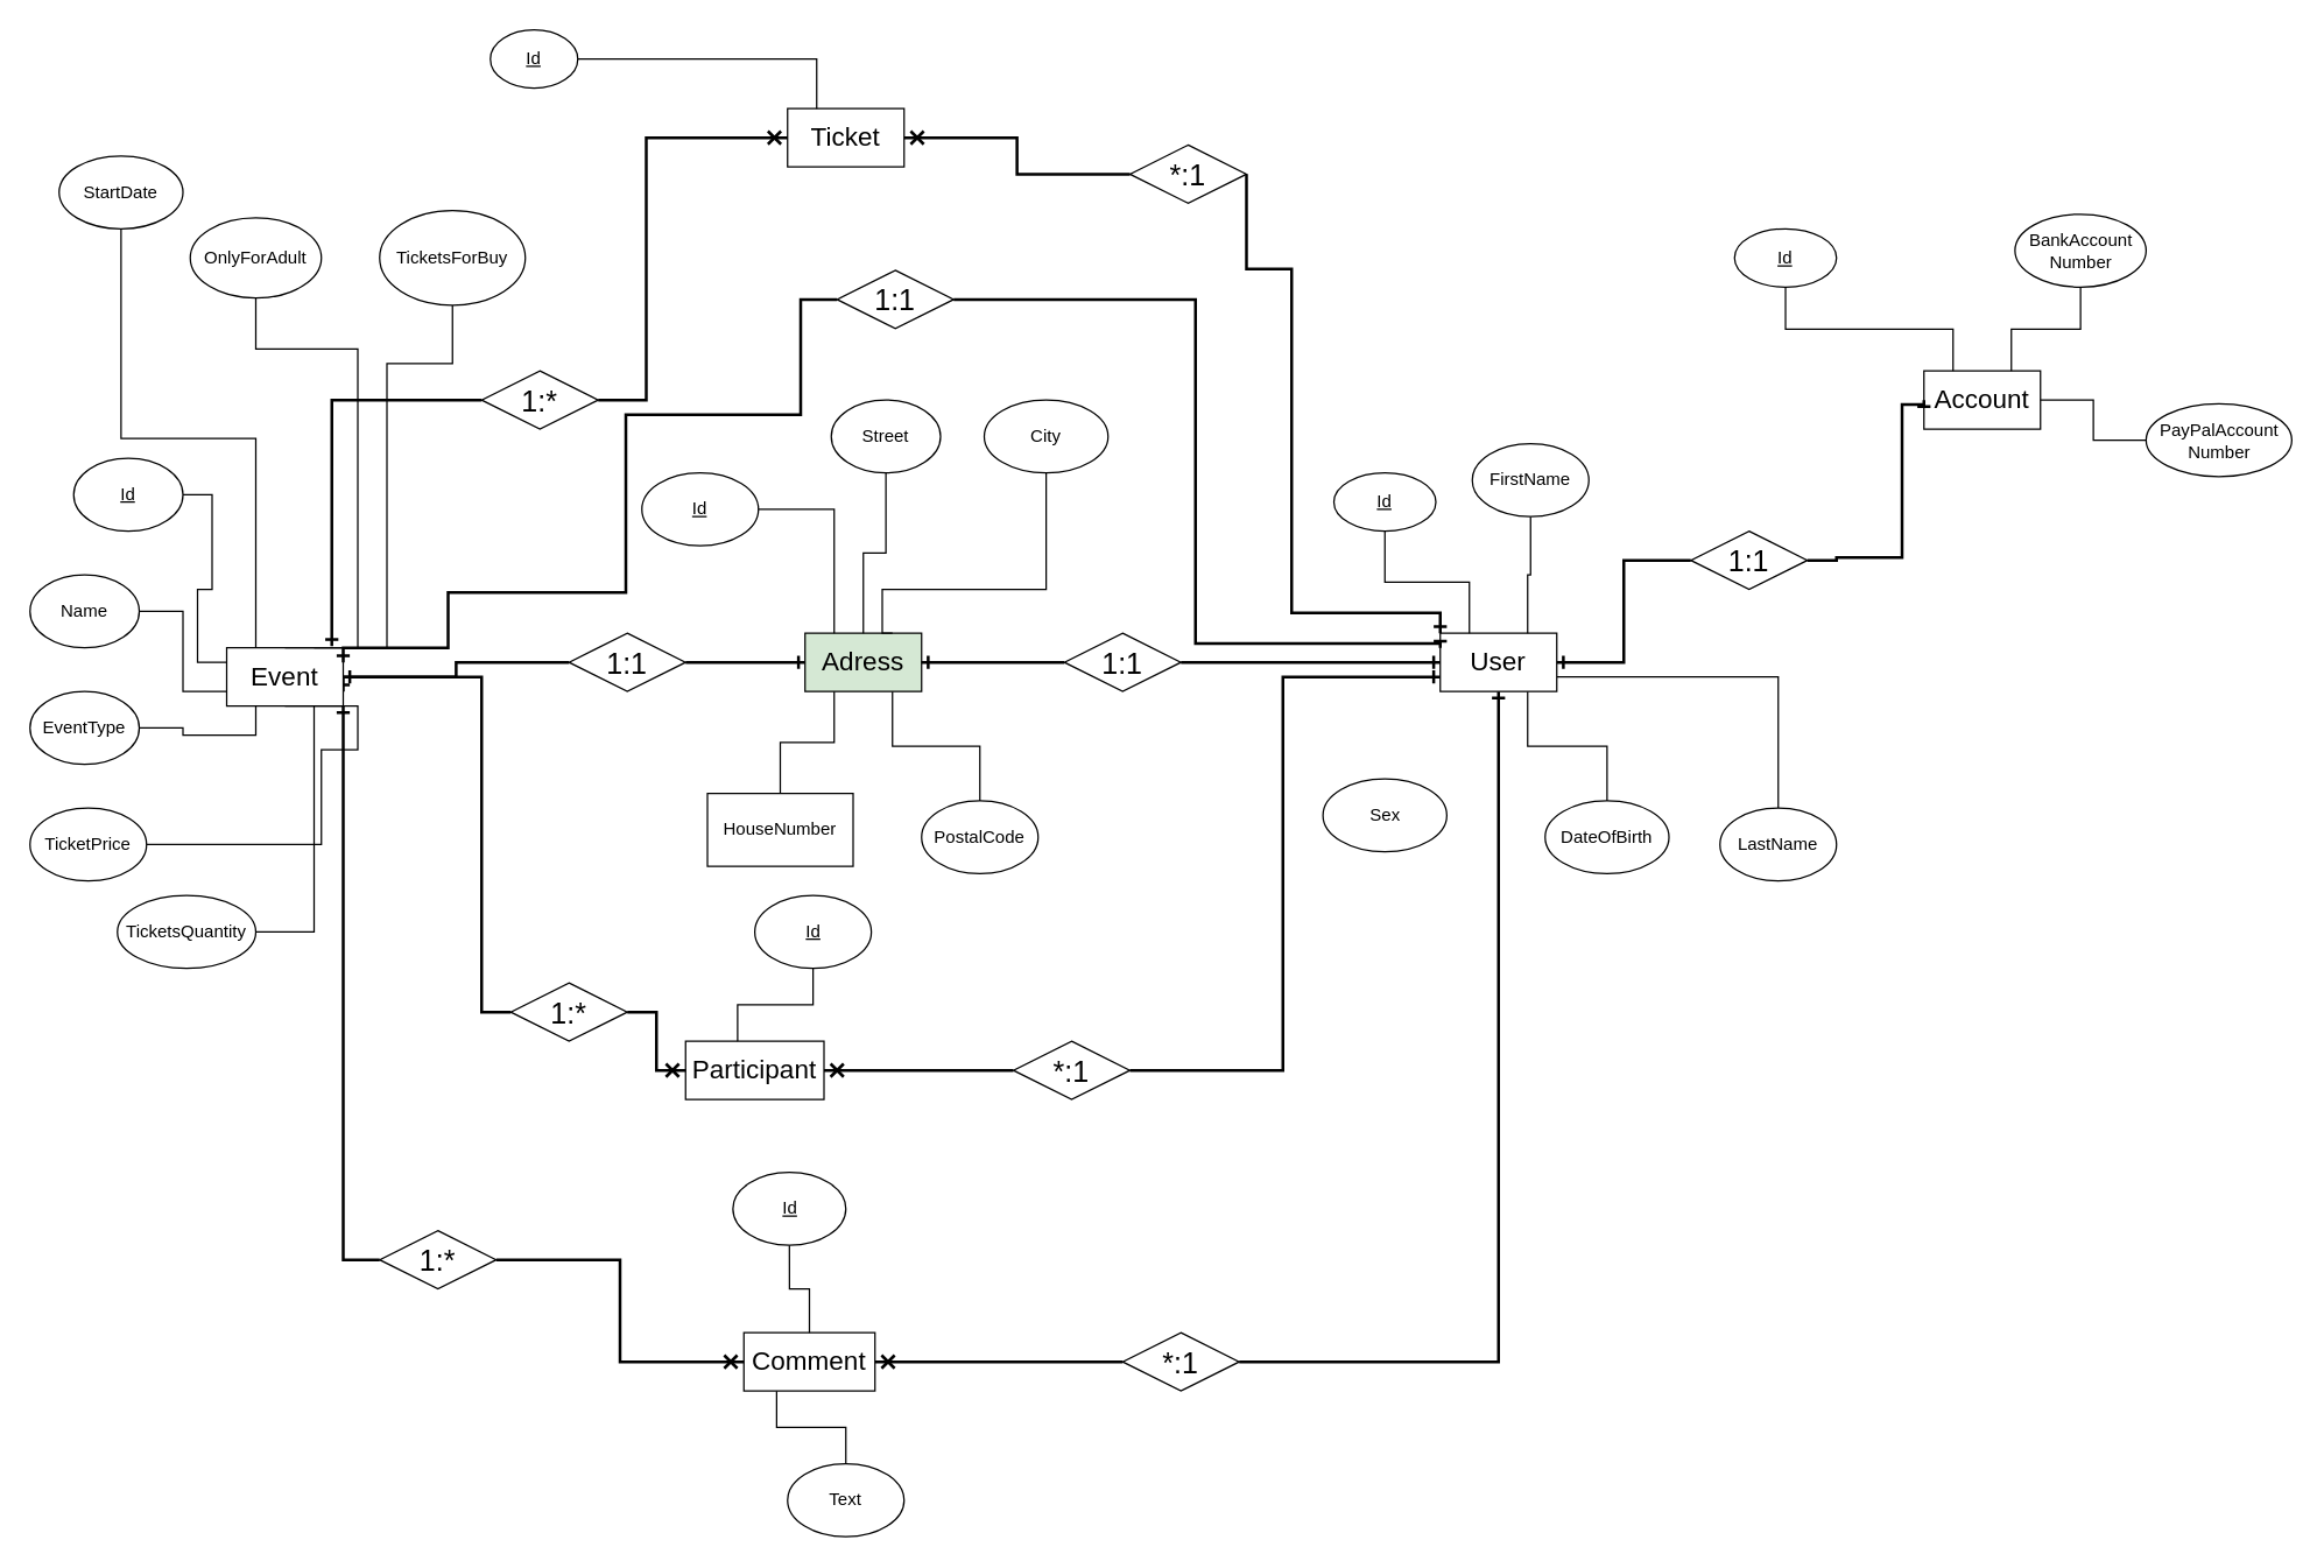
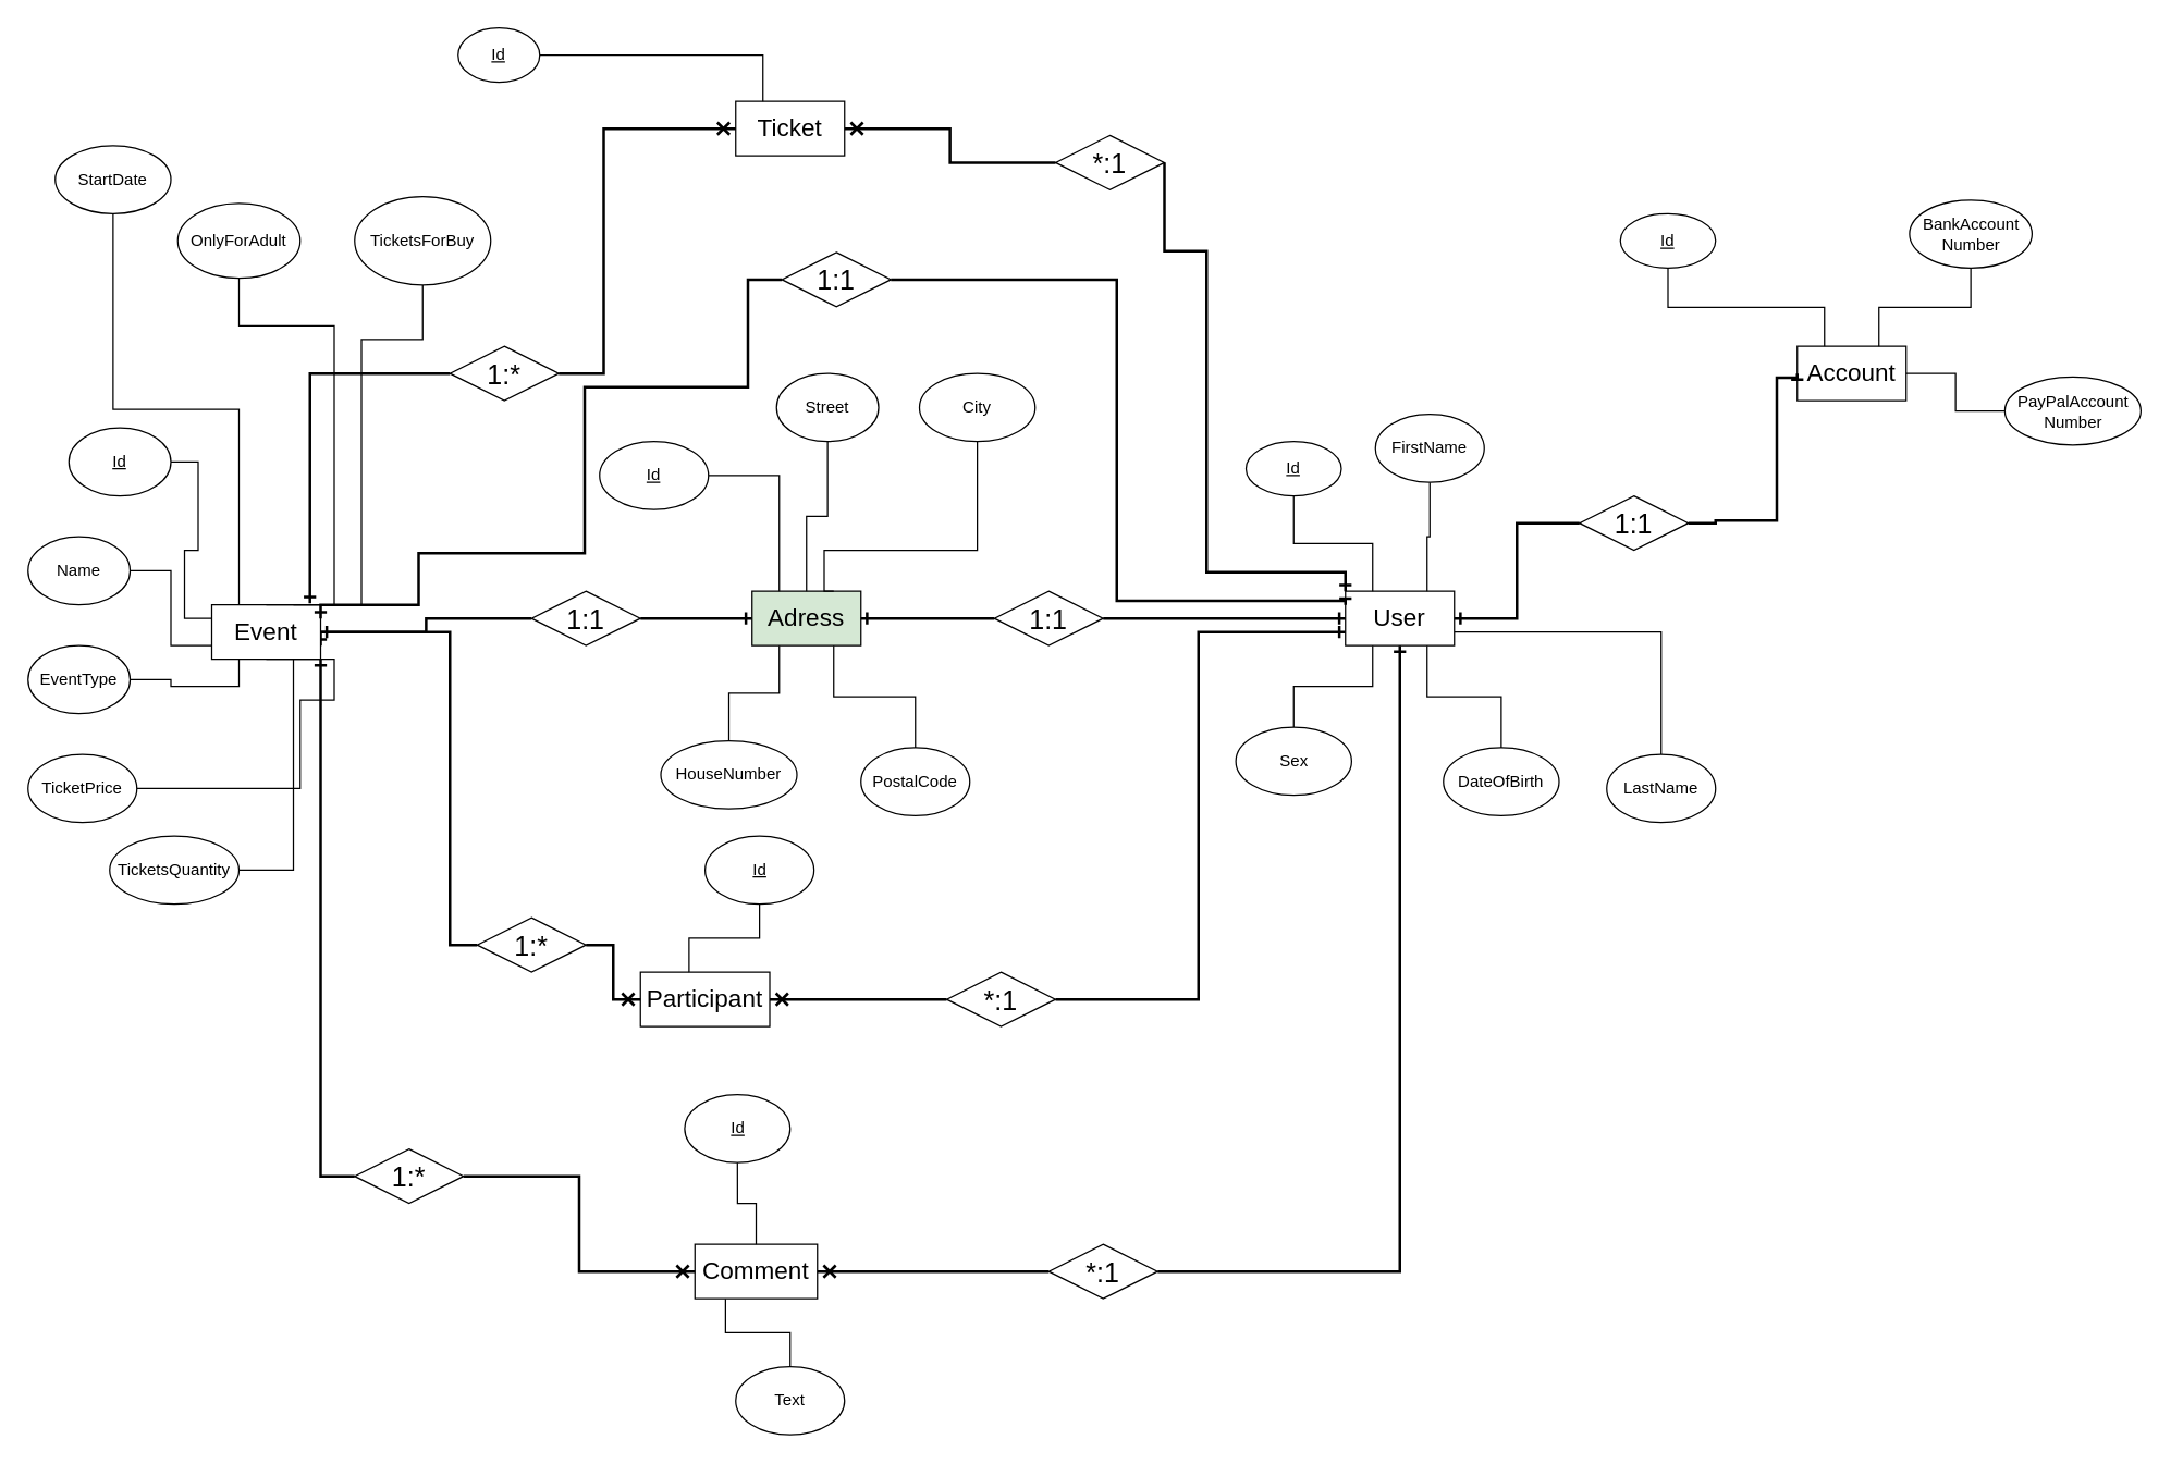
- <mxCell id="51" value="&lt;div&gt;BankAccount&lt;/div&gt;&lt;div&gt;Number&lt;/div&gt;" style="ellipse;whiteSpace=wrap;html=1;" vertex="1" parent="1"><mxGeometry x="1382.5" y="146.5" width="90" height="50" as="geometry" /></mxCell>
+ <mxCell id="51" value="&lt;div&gt;BankAccount&lt;/div&gt;&lt;div&gt;Number&lt;/div&gt;" style="ellipse;whiteSpace=wrap;html=1;" vertex="1" parent="1"><mxGeometry x="1402.5" y="146.5" width="90" height="50" as="geometry" /></mxCell>
+ <mxCell id="32" style="edgeStyle=orthogonalEdgeStyle;rounded=0;orthogonalLoop=1;jettySize=auto;html=1;exitX=0.25;exitY=1;exitDx=0;exitDy=0;entryX=0.5;entryY=0;entryDx=0;entryDy=0;startArrow=none;startFill=0;endArrow=none;endFill=0;strokeWidth=1;" edge="1" parent="1" source="36" target="42"><mxGeometry relative="1" as="geometry" /></mxCell>
- <mxCell id="30" value="HouseNumber" style="whiteSpace=wrap;html=1;rounded=0;" vertex="1" parent="1"><mxGeometry x="485" y="544" width="100" height="50" as="geometry" /></mxCell>
+ <mxCell id="30" value="HouseNumber" style="ellipse;whiteSpace=wrap;html=1;" vertex="1" parent="1"><mxGeometry x="485" y="544" width="100" height="50" as="geometry" /></mxCell>
